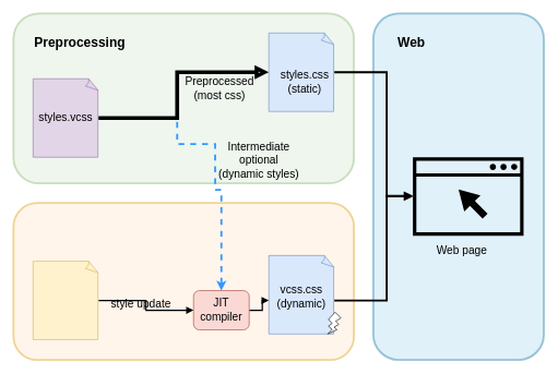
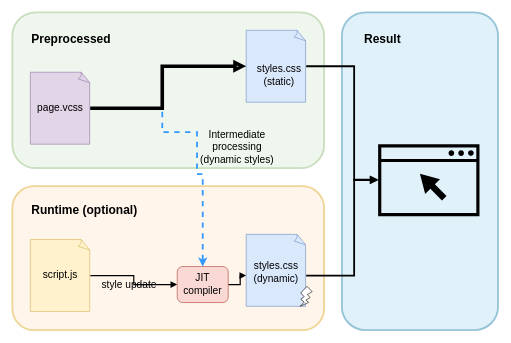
- <mxCell id="26" value="&lt;h1&gt;&lt;span style=&quot;font-size: 20px&quot;&gt;Preprocessing&lt;/span&gt;&lt;/h1&gt;" style="text;html=1;strokeColor=none;fillColor=none;align=left;verticalAlign=middle;whiteSpace=wrap;rounded=0;fontSize=17;opacity=40;" vertex="1" parent="1"><mxGeometry x="50" y="45" width="190" height="30" as="geometry" /></mxCell>
+ <mxCell id="26" value="&lt;h1&gt;&lt;span style=&quot;font-size: 20px&quot;&gt;Preprocessed&lt;/span&gt;&lt;/h1&gt;" style="text;html=1;strokeColor=none;fillColor=none;align=left;verticalAlign=middle;whiteSpace=wrap;rounded=0;fontSize=17;opacity=40;" vertex="1" parent="1"><mxGeometry x="50" y="45" width="190" height="30" as="geometry" /></mxCell>
- <mxCell id="28" value="&lt;h1&gt;&lt;span style=&quot;font-size: 20px&quot;&gt;Web&lt;/span&gt;&lt;/h1&gt;" style="text;html=1;strokeColor=none;fillColor=none;align=left;verticalAlign=middle;whiteSpace=wrap;rounded=0;fontSize=17;opacity=40;" vertex="1" parent="1"><mxGeometry x="604.76" y="45" width="190" height="30" as="geometry" /></mxCell>
+ <mxCell id="28" value="&lt;h1&gt;&lt;span style=&quot;font-size: 20px&quot;&gt;Result&lt;/span&gt;&lt;/h1&gt;" style="text;html=1;strokeColor=none;fillColor=none;align=left;verticalAlign=middle;whiteSpace=wrap;rounded=0;fontSize=17;opacity=40;" vertex="1" parent="1"><mxGeometry x="604.76" y="45" width="190" height="30" as="geometry" /></mxCell>
- <mxCell id="20" value="Preprocessed (most css)" style="text;html=1;strokeColor=none;fillColor=none;align=center;verticalAlign=middle;whiteSpace=wrap;rounded=0;fontSize=17;" vertex="1" parent="1"><mxGeometry x="290" y="120" width="90" height="30" as="geometry" /></mxCell>
- <mxCell id="9" value="&lt;font style=&quot;font-size: 17px&quot;&gt;styles.vcss&lt;/font&gt;" style="text;html=1;strokeColor=none;fillColor=none;align=center;verticalAlign=middle;whiteSpace=wrap;rounded=0;" vertex="1" parent="1"><mxGeometry x="70" y="165" width="60" height="30" as="geometry" /></mxCell>
+ <mxCell id="9" value="&lt;font style=&quot;font-size: 17px&quot;&gt;page.vcss&lt;/font&gt;" style="text;html=1;strokeColor=none;fillColor=none;align=center;verticalAlign=middle;whiteSpace=wrap;rounded=0;" vertex="1" parent="1"><mxGeometry x="70" y="165" width="60" height="30" as="geometry" /></mxCell>
- <mxCell id="21" value="Intermediate optional&lt;br&gt;(dynamic styles)" style="text;html=1;strokeColor=none;fillColor=none;align=center;verticalAlign=middle;whiteSpace=wrap;rounded=0;fontSize=17;" vertex="1" parent="1"><mxGeometry x="330" y="230" width="130" height="30" as="geometry" /></mxCell>
+ <mxCell id="21" value="Intermediate processing&lt;br&gt;(dynamic styles)" style="text;html=1;strokeColor=none;fillColor=none;align=center;verticalAlign=middle;whiteSpace=wrap;rounded=0;fontSize=17;" vertex="1" parent="1"><mxGeometry x="330" y="230" width="130" height="30" as="geometry" /></mxCell>
+ <mxCell id="25" value="&lt;h1&gt;&lt;font size=&quot;1&quot;&gt;&lt;b style=&quot;font-size: 20px&quot;&gt;Runtime (optional)&lt;/b&gt;&lt;/font&gt;&lt;/h1&gt;" style="text;html=1;strokeColor=none;fillColor=none;align=left;verticalAlign=middle;whiteSpace=wrap;rounded=0;fontSize=17;opacity=40;" vertex="1" parent="1"><mxGeometry x="50" y="330" width="200" height="30" as="geometry" /></mxCell>
- <mxCell id="27" value="&lt;font style=&quot;font-size: 17px&quot;&gt;Web page&lt;/font&gt;" style="text;html=1;strokeColor=none;fillColor=none;align=center;verticalAlign=middle;whiteSpace=wrap;rounded=0;" vertex="1" parent="1"><mxGeometry x="664.51" y="369" width="80" height="30" as="geometry" /></mxCell>
- <mxCell id="15" value="&lt;font style=&quot;font-size: 17px&quot;&gt;vcss.css&lt;br&gt;(dynamic)&lt;br&gt;&lt;/font&gt;" style="text;html=1;strokeColor=none;fillColor=none;align=center;verticalAlign=middle;whiteSpace=wrap;rounded=0;" vertex="1" parent="1"><mxGeometry x="430" y="439" width="60" height="30" as="geometry" /></mxCell>
+ <mxCell id="15" value="&lt;font style=&quot;font-size: 17px&quot;&gt;styles.css&lt;br&gt;(dynamic)&lt;br&gt;&lt;/font&gt;" style="text;html=1;strokeColor=none;fillColor=none;align=center;verticalAlign=middle;whiteSpace=wrap;rounded=0;" vertex="1" parent="1"><mxGeometry x="430" y="439" width="60" height="30" as="geometry" /></mxCell>
+ <mxCell id="19" value="&lt;span style=&quot;font-size: 17px&quot;&gt;script.js&lt;/span&gt;" style="text;html=1;strokeColor=none;fillColor=none;align=center;verticalAlign=middle;whiteSpace=wrap;rounded=0;" vertex="1" parent="1"><mxGeometry x="70" y="444" width="60" height="30" as="geometry" /></mxCell>
- <mxCell id="22" value="style update" style="text;html=1;strokeColor=none;fillColor=none;align=center;verticalAlign=middle;whiteSpace=wrap;rounded=0;fontSize=17;" vertex="1" parent="1"><mxGeometry x="160" y="450" width="110" height="30" as="geometry" /></mxCell>
+ <mxCell id="22" value="style update" style="text;html=1;strokeColor=none;fillColor=none;align=center;verticalAlign=middle;whiteSpace=wrap;rounded=0;fontSize=17;" vertex="1" parent="1"><mxGeometry x="160" y="460" width="110" height="30" as="geometry" /></mxCell>
